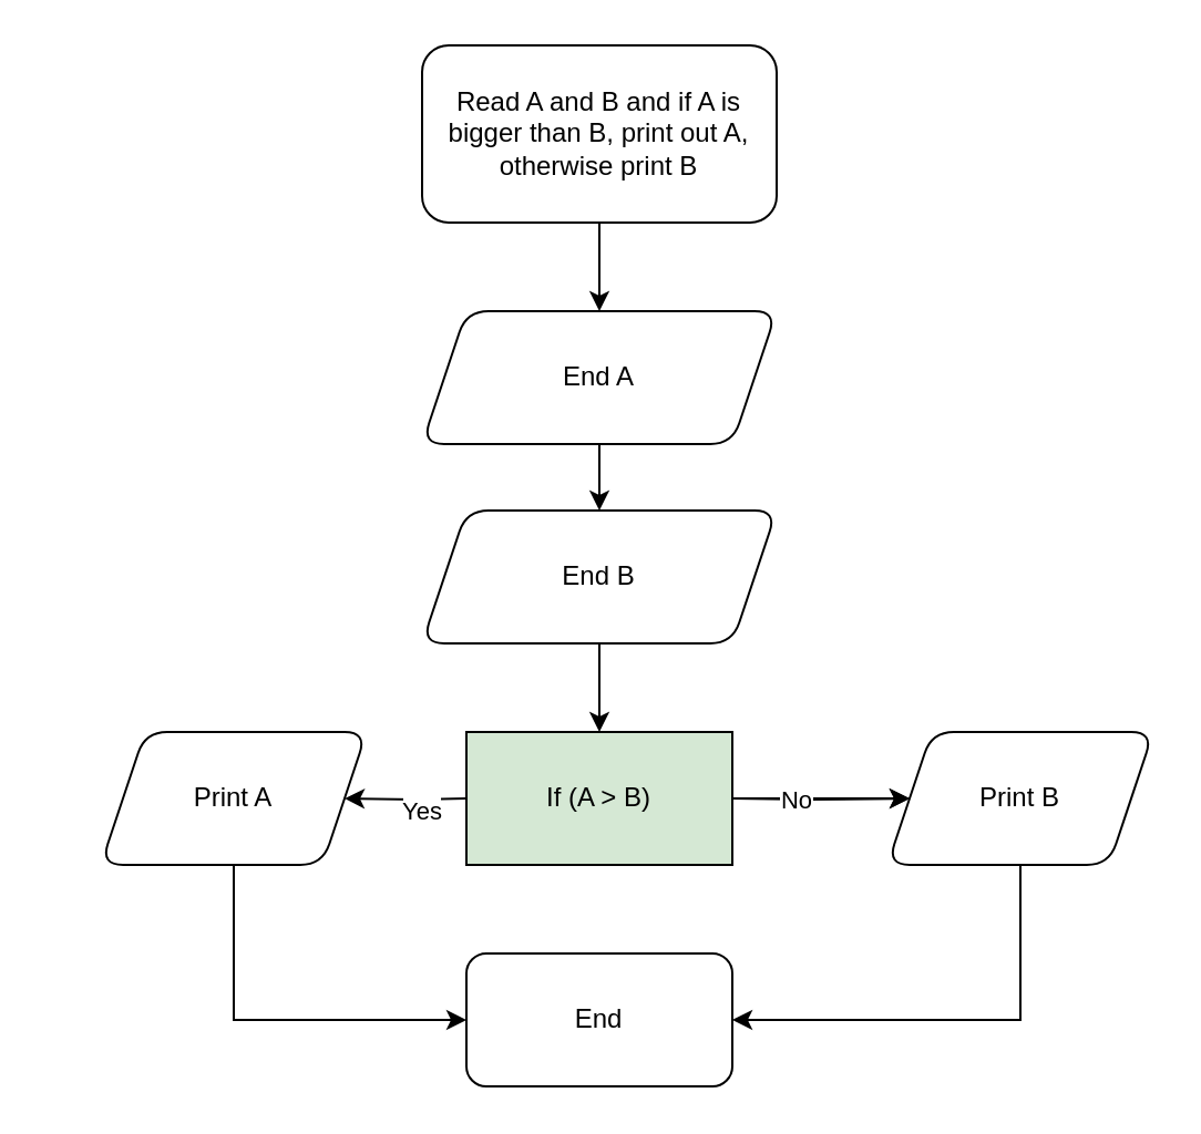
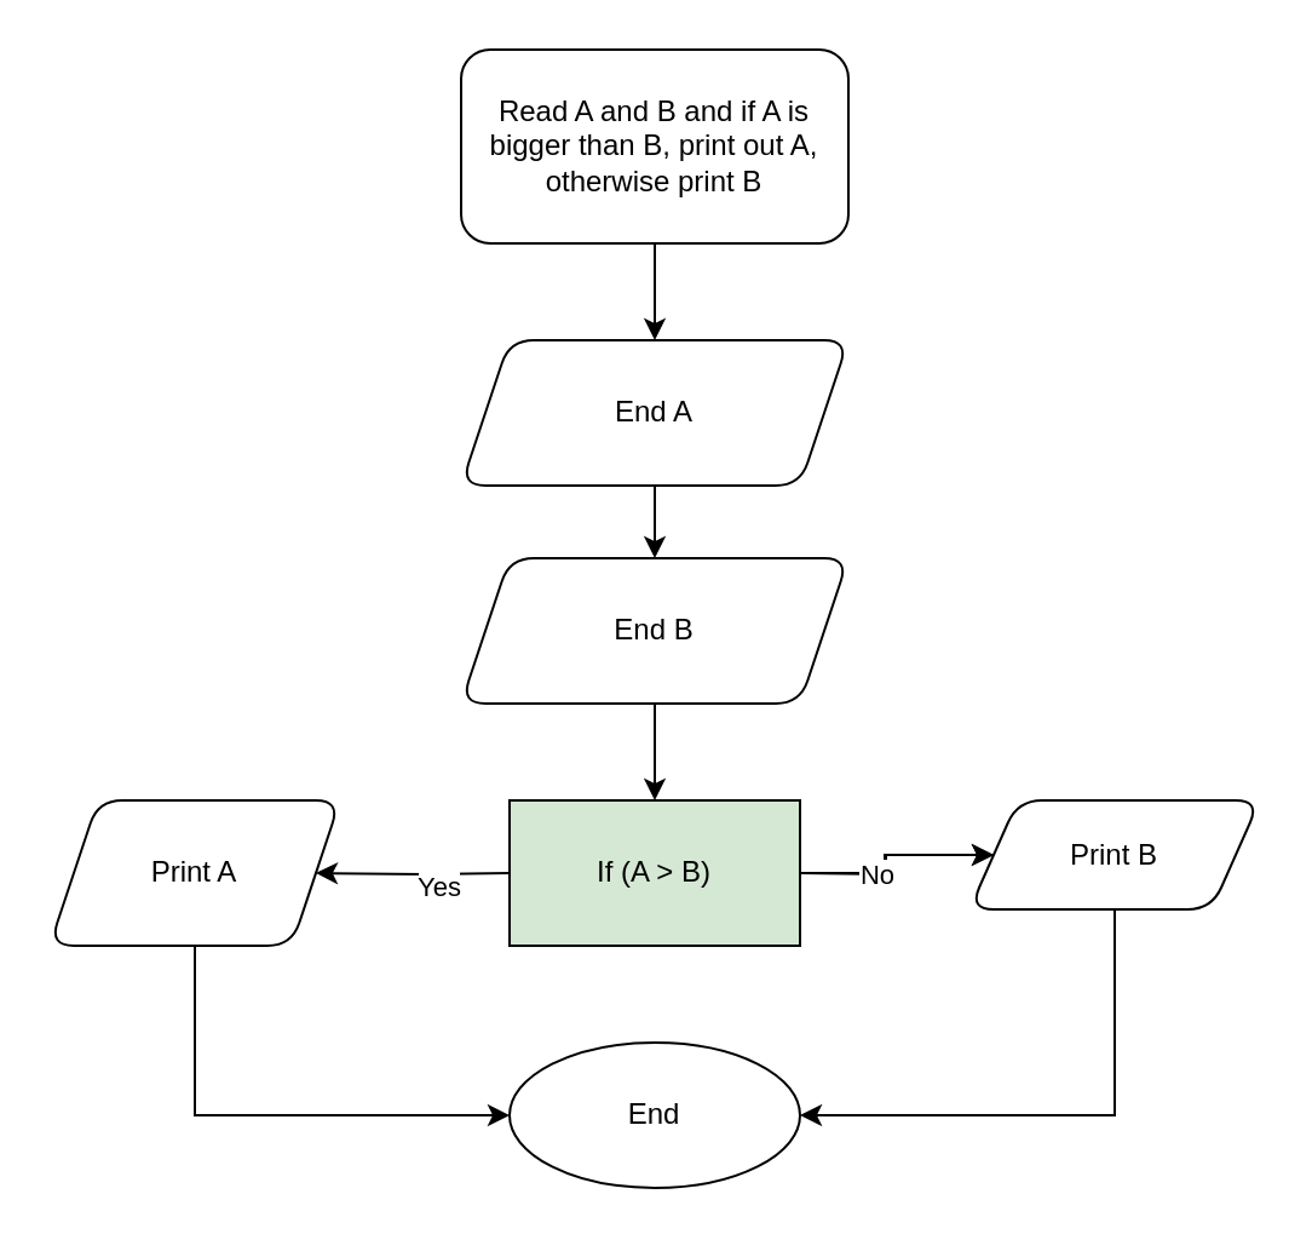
- <mxCell id="10" value="Print A" style="shape=parallelogram;perimeter=parallelogramPerimeter;whiteSpace=wrap;html=1;fixedSize=1;rounded=1;" vertex="1" parent="1"><mxGeometry x="45" y="330" width="120" height="60" as="geometry" /></mxCell>
+ <mxCell id="10" value="Print A" style="shape=parallelogram;perimeter=parallelogramPerimeter;whiteSpace=wrap;html=1;fixedSize=1;rounded=1;" vertex="1" parent="1"><mxGeometry x="20" y="330" width="120" height="60" as="geometry" /></mxCell>
- <mxCell id="12" value="Print B" style="shape=parallelogram;perimeter=parallelogramPerimeter;whiteSpace=wrap;html=1;fixedSize=1;rounded=1;" vertex="1" parent="1"><mxGeometry x="400" y="330" width="120" height="60" as="geometry" /></mxCell>
+ <mxCell id="12" value="Print B" style="shape=parallelogram;perimeter=parallelogramPerimeter;whiteSpace=wrap;html=1;fixedSize=1;rounded=1;" vertex="1" parent="1"><mxGeometry x="400" y="330" width="120" height="45" as="geometry" /></mxCell>
- <mxCell id="16" value="End&lt;br&gt;" style="rounded=1;whiteSpace=wrap;html=1;" vertex="1" parent="1"><mxGeometry x="210" y="430" width="120" height="60" as="geometry" /></mxCell>
+ <mxCell id="16" value="End&lt;br&gt;" style="ellipse;whiteSpace=wrap;html=1;" vertex="1" parent="1"><mxGeometry x="210" y="430" width="120" height="60" as="geometry" /></mxCell>
